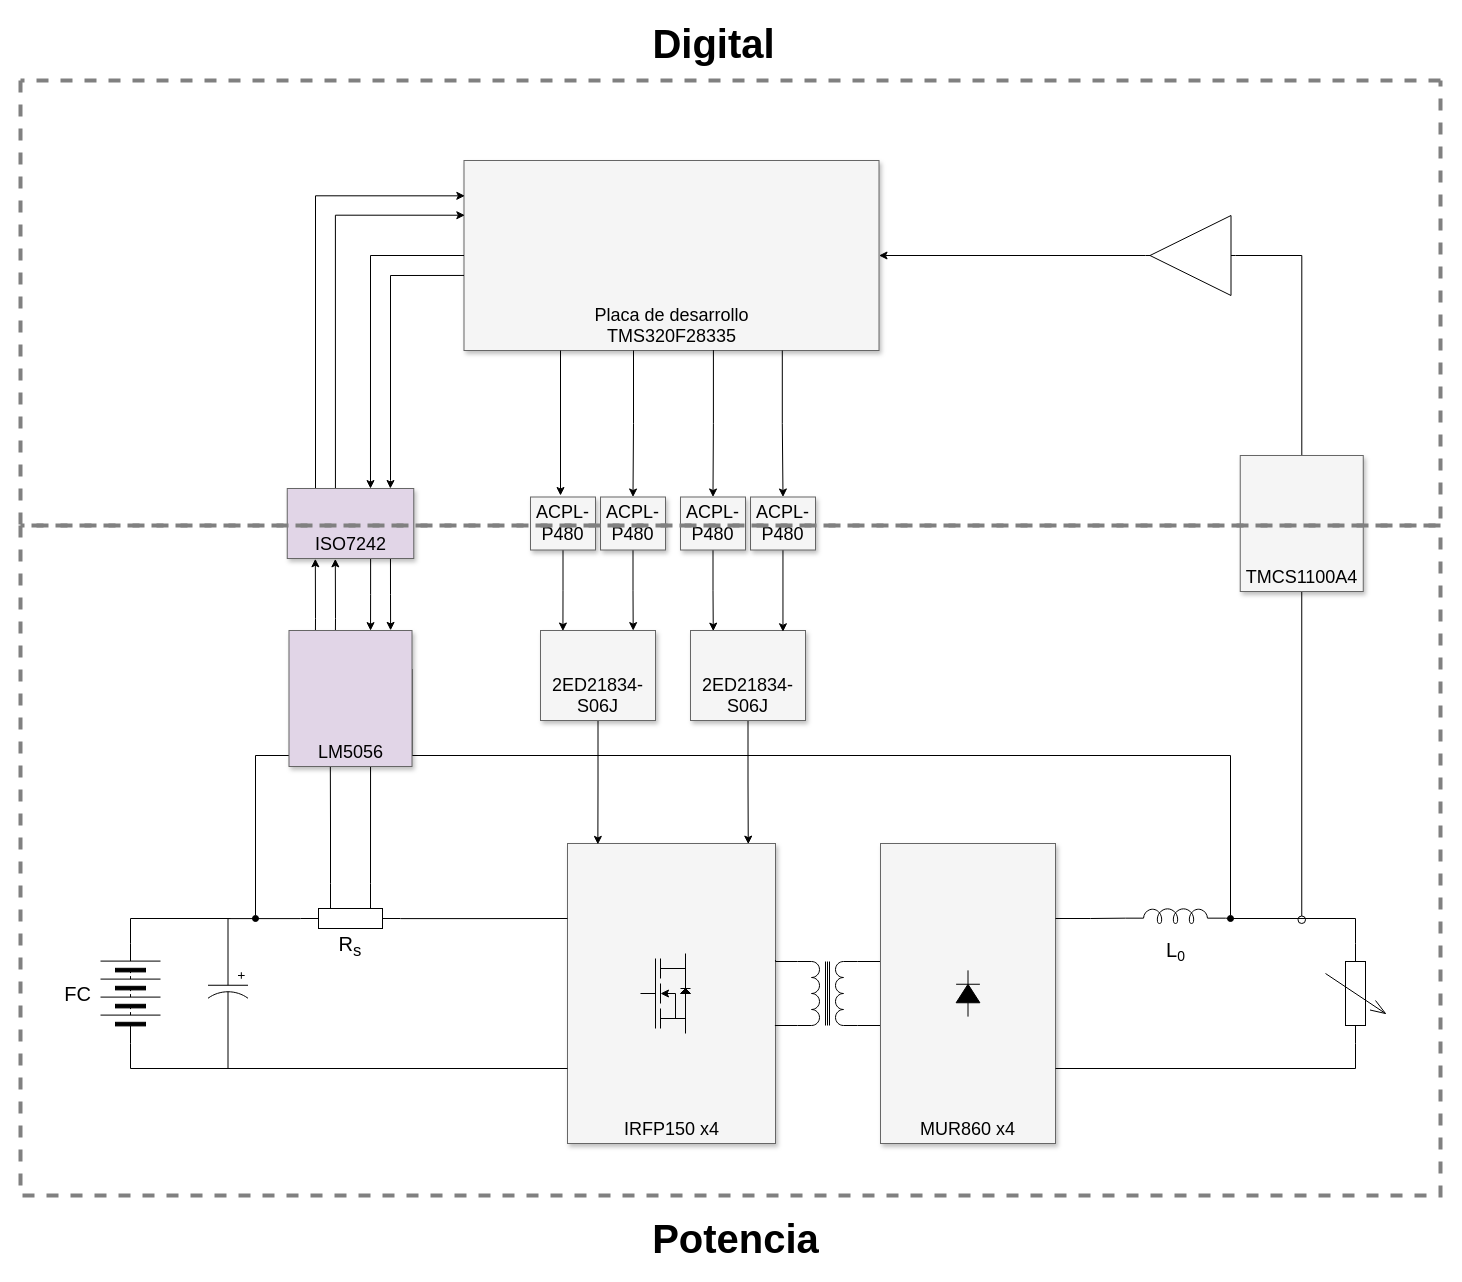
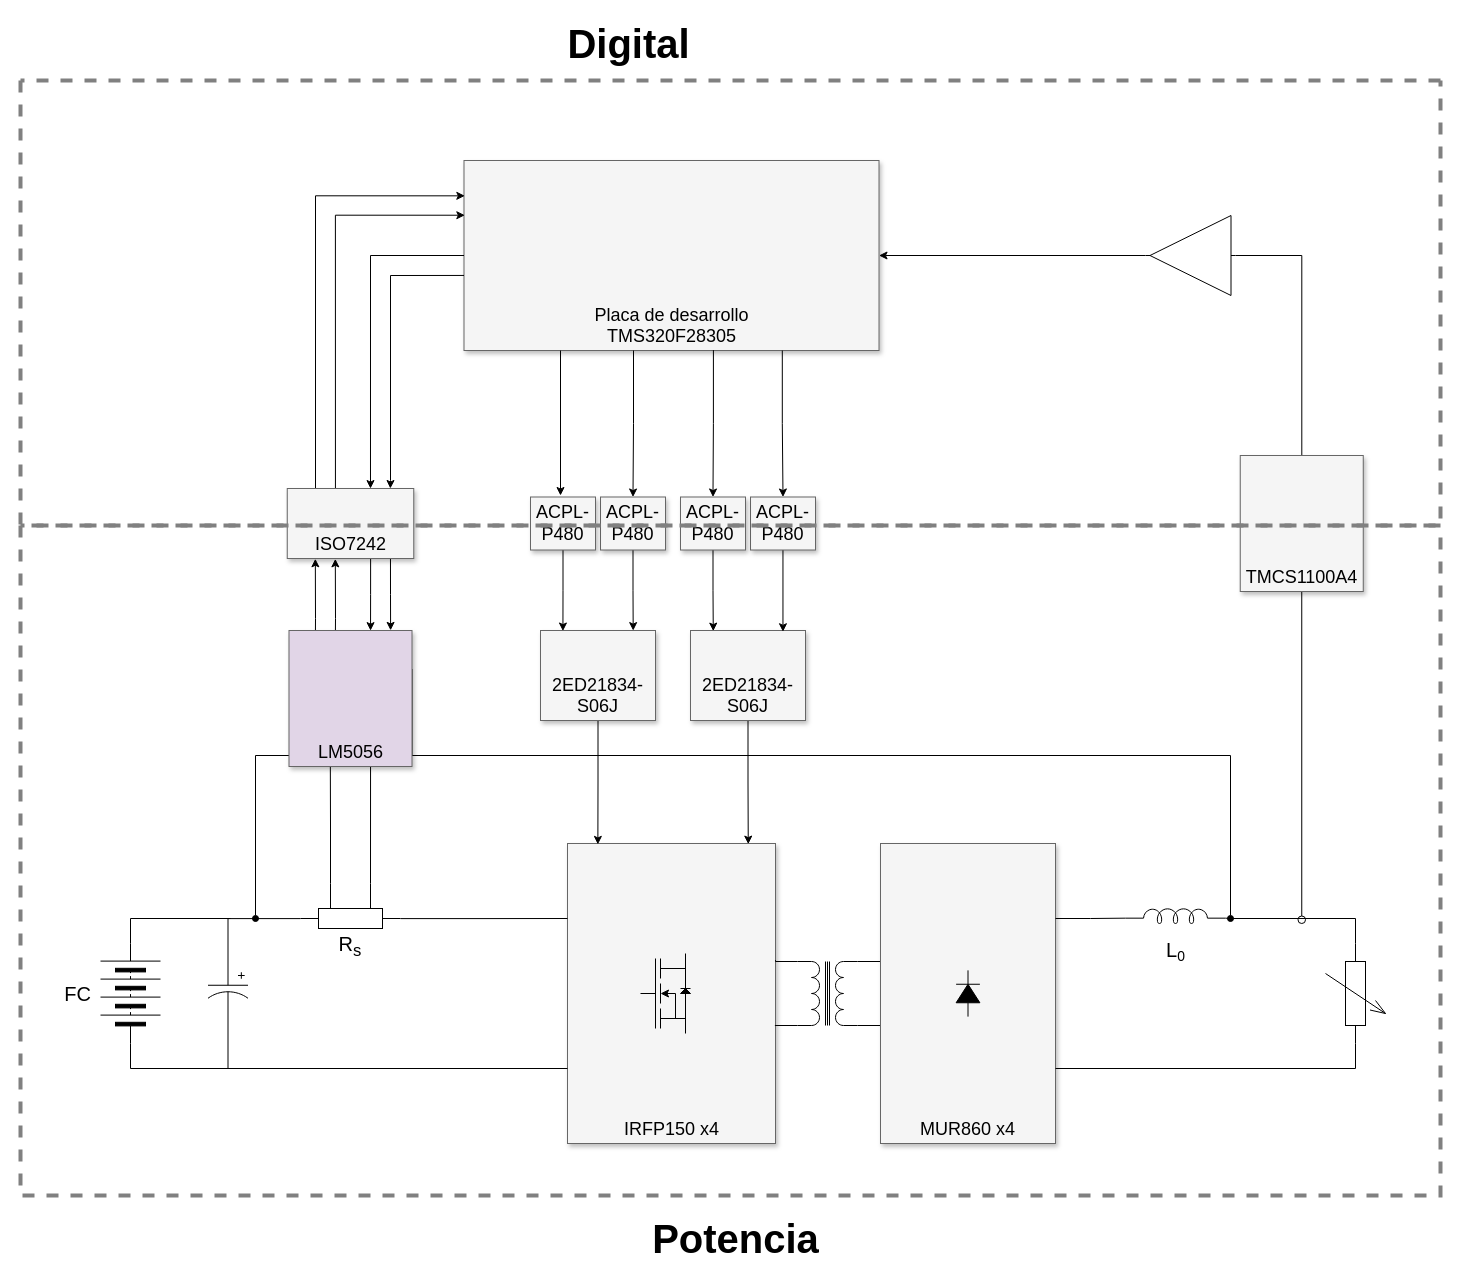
- <mxCell id="82" value="&lt;font style=&quot;font-size: 40px;&quot;&gt;Digital&lt;/font&gt;" style="text;strokeColor=none;fillColor=none;html=1;fontSize=24;fontStyle=1;verticalAlign=middle;align=center;rounded=1;shadow=0;glass=0;dashed=1;sketch=0;startSize=0;" parent="1" vertex="1"><mxGeometry x="621.25" y="20" width="182.5" height="45" as="geometry" /></mxCell>
+ <mxCell id="82" value="&lt;font style=&quot;font-size: 40px;&quot;&gt;Digital&lt;/font&gt;" style="text;strokeColor=none;fillColor=none;html=1;fontSize=24;fontStyle=1;verticalAlign=middle;align=center;rounded=1;shadow=0;glass=0;dashed=1;sketch=0;startSize=0;" parent="1" vertex="1"><mxGeometry x="536.25" y="20" width="182.5" height="45" as="geometry" /></mxCell>
- <mxCell id="65" value="Placa de desarrollo&lt;br&gt;TMS320F28335" style="whiteSpace=wrap;html=1;shadow=1;fontSize=18;fillColor=#f5f5f5;strokeColor=#666666;container=0;verticalAlign=bottom;" parent="64" vertex="1"><mxGeometry width="415.0" height="190" as="geometry" /></mxCell>
+ <mxCell id="65" value="Placa de desarrollo&lt;br&gt;TMS320F28305" style="whiteSpace=wrap;html=1;shadow=1;fontSize=18;fillColor=#f5f5f5;strokeColor=#666666;container=0;verticalAlign=bottom;" parent="64" vertex="1"><mxGeometry width="415.0" height="190" as="geometry" /></mxCell>
- <mxCell id="70" value="ISO7242" style="whiteSpace=wrap;html=1;shadow=1;fontSize=18;fillColor=#e1d5e7;strokeColor=#666666;verticalAlign=bottom;" parent="1" vertex="1"><mxGeometry x="286.75" y="488" width="126.5" height="70" as="geometry" /></mxCell>
+ <mxCell id="70" value="ISO7242" style="whiteSpace=wrap;html=1;shadow=1;fontSize=18;fillColor=#f5f5f5;strokeColor=#666666;verticalAlign=bottom;" parent="1" vertex="1"><mxGeometry x="286.75" y="488" width="126.5" height="70" as="geometry" /></mxCell>
